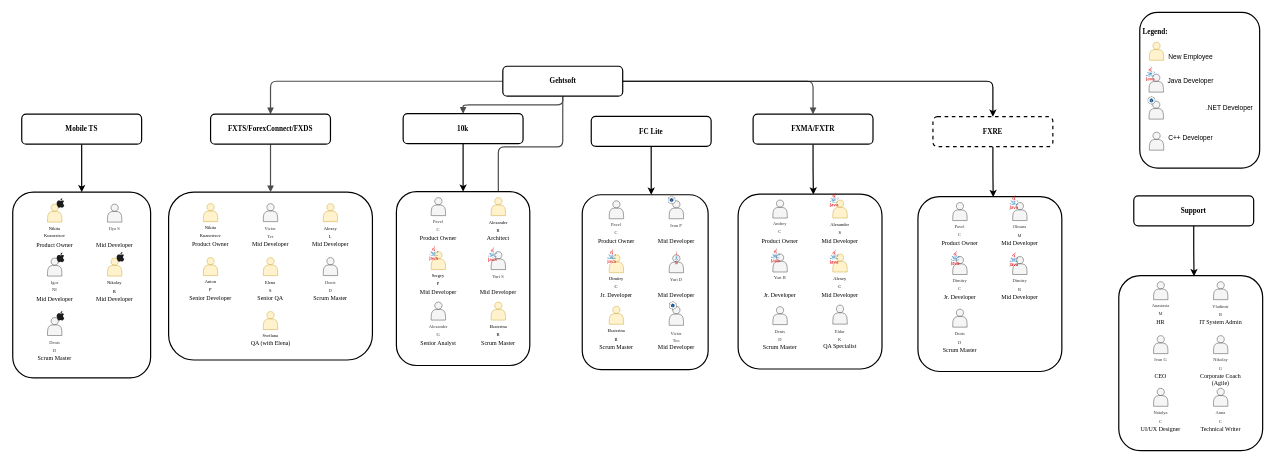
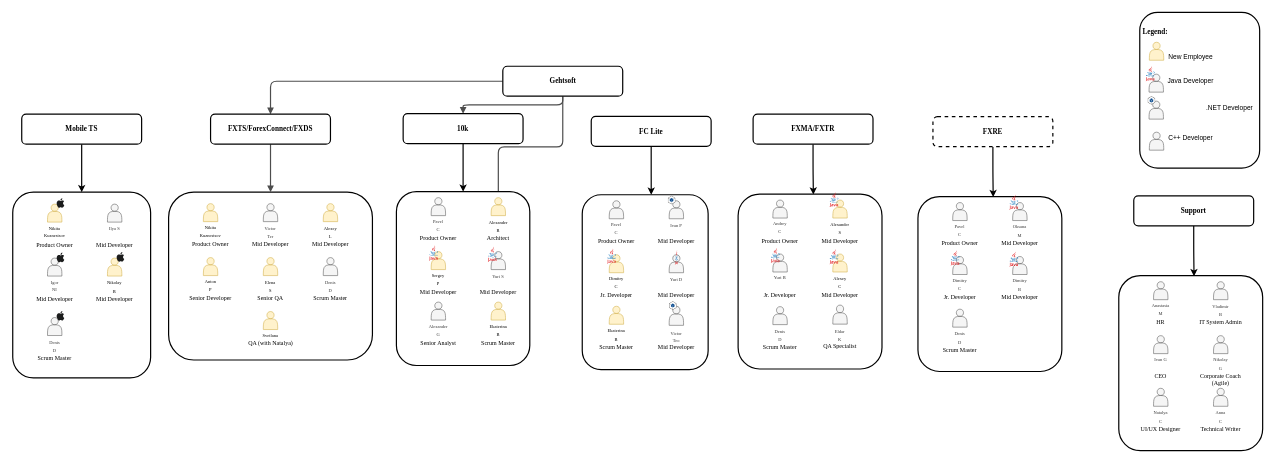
- <mxCell id="15" style="edgeStyle=orthogonalEdgeStyle;rounded=1;orthogonalLoop=1;jettySize=auto;html=1;entryX=0.5;entryY=0;entryDx=0;entryDy=0;fontSize=9;strokeWidth=2;" edge="1" parent="1" source="16" target="103"><mxGeometry relative="1" as="geometry" /></mxCell>
- <mxCell id="10" value="" style="edgeStyle=orthogonalEdgeStyle;rounded=1;html=1;labelBackgroundColor=none;endArrow=block;endFill=1;strokeColor=#4D4D4D;strokeWidth=2;fontFamily=Verdana;fontSize=12;fontStyle=1;exitX=1;exitY=0.5;exitDx=0;exitDy=0;" parent="1" source="16" target="20" edge="1"><mxGeometry relative="1" as="geometry"><mxPoint x="1078" y="135" as="sourcePoint" /></mxGeometry></mxCell>
- <mxCell id="28" value="QA (with Elena)" style="text;html=1;strokeColor=none;fillColor=none;align=center;verticalAlign=middle;whiteSpace=wrap;rounded=1;shadow=0;comic=0;fontFamily=Verdana;fontSize=10;" vertex="1" parent="1"><mxGeometry x="400.5" y="559.2" width="99" height="25" as="geometry" /></mxCell>
+ <mxCell id="28" value="QA (with Natalya)" style="text;html=1;strokeColor=none;fillColor=none;align=center;verticalAlign=middle;whiteSpace=wrap;rounded=1;shadow=0;comic=0;fontFamily=Verdana;fontSize=10;" vertex="1" parent="1"><mxGeometry x="400.5" y="559.2" width="99" height="25" as="geometry" /></mxCell>
